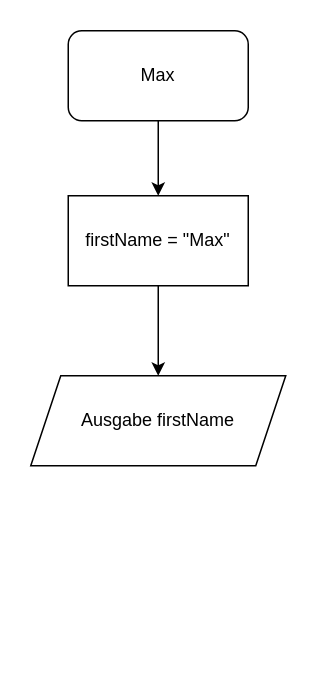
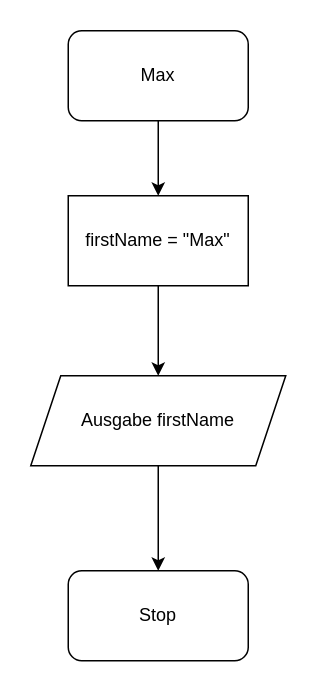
+ <mxCell id="7" value="" style="edgeStyle=none;html=1;" edge="1" parent="1" source="8" target="4"><mxGeometry relative="1" as="geometry" /></mxCell>
+ <mxCell id="4" value="Stop" style="rounded=1;whiteSpace=wrap;html=1;" vertex="1" parent="1"><mxGeometry x="45" y="380" width="120" height="60" as="geometry" /></mxCell>
